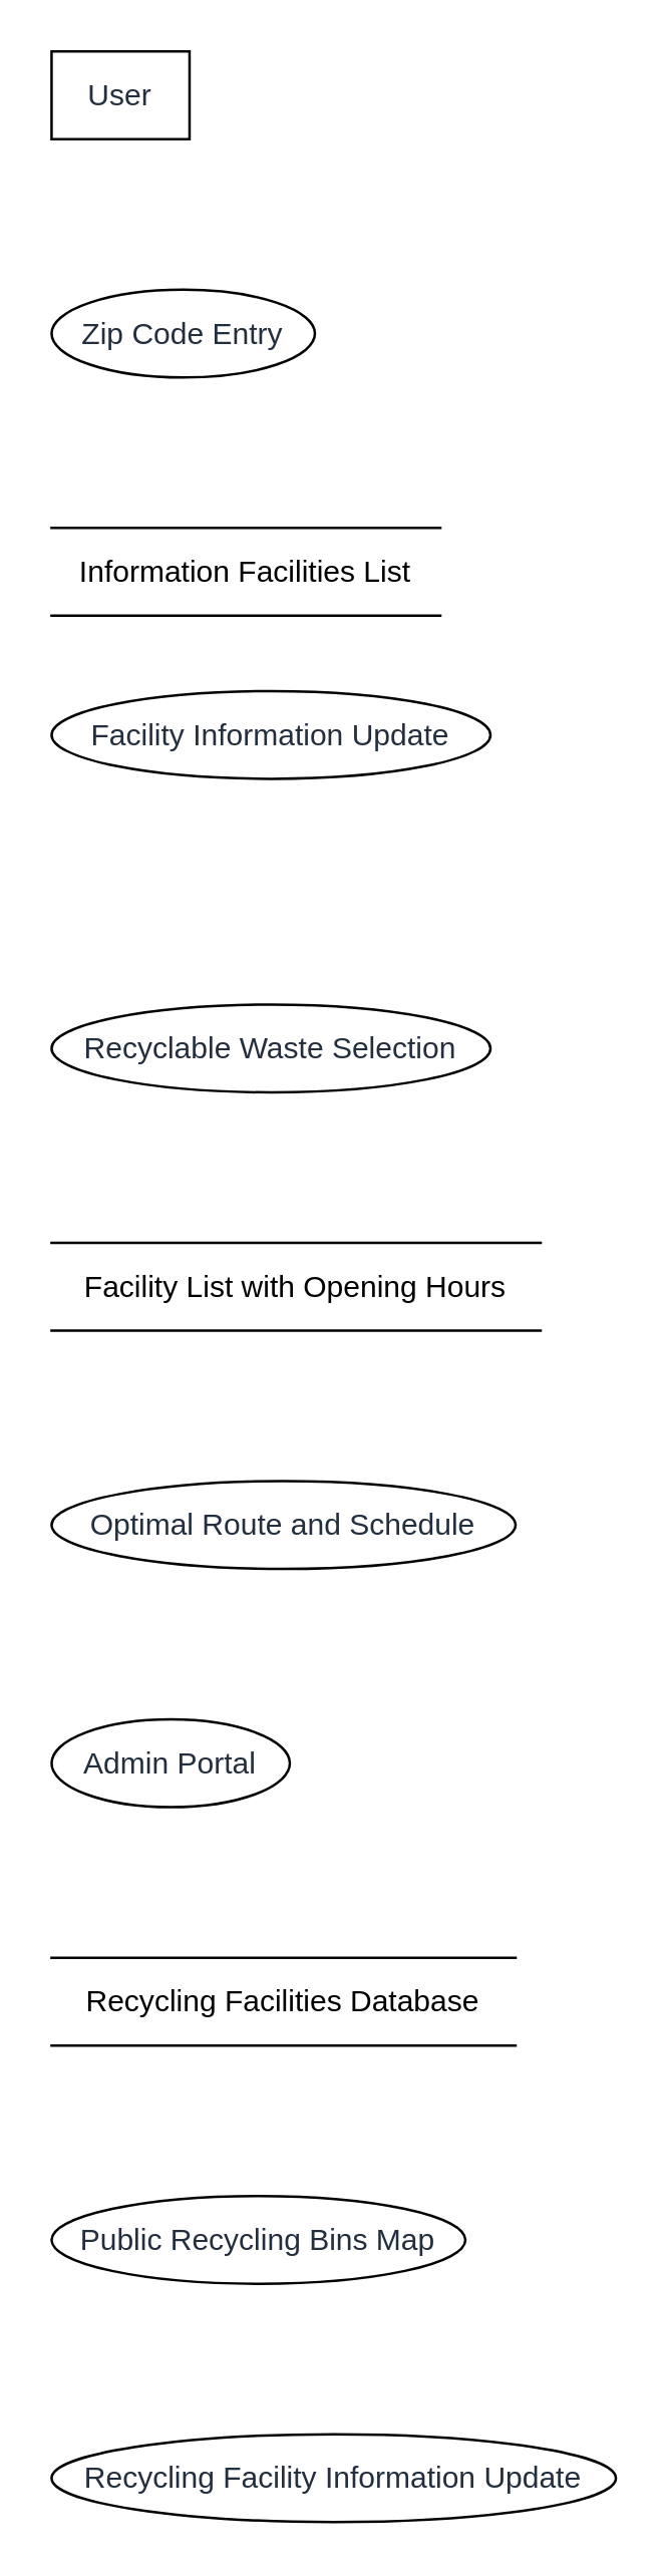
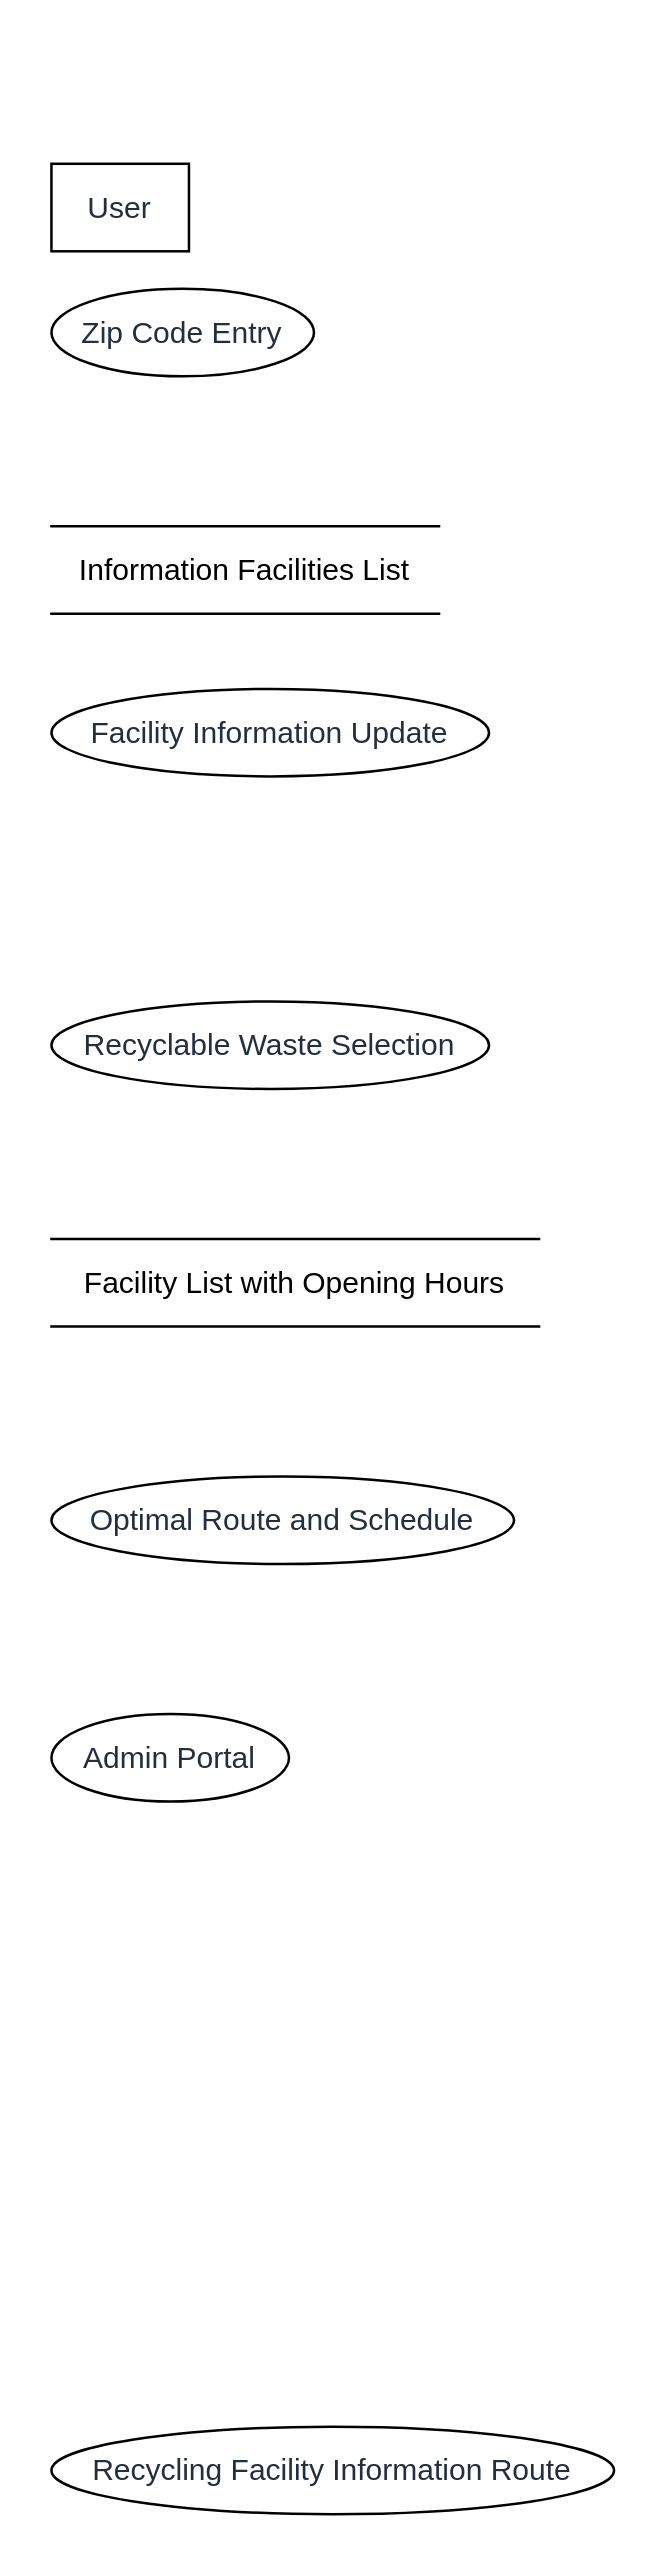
- <mxCell id="2" value="User" style="shape=rectangle;whiteSpace=wrap;html=1;fillColor=#ffffff;strokeColor=#000000;align=center;verticalAlign=middle;fontColor=#232F3E;" vertex="1" parent="1"><mxGeometry x="20" y="20" width="55" height="35" as="geometry" /></mxCell>
+ <mxCell id="2" value="User" style="shape=rectangle;whiteSpace=wrap;html=1;fillColor=#ffffff;strokeColor=#000000;align=center;verticalAlign=middle;fontColor=#232F3E;" vertex="1" parent="1"><mxGeometry x="20" y="65" width="55" height="35" as="geometry" /></mxCell>
- <mxCell id="10" value="Recycling Facilities Database" style="html=1;dashed=0;whiteSpace=wrap;shape=partialRectangle;right=0;left=0;" vertex="1" parent="1"><mxGeometry x="20" y="780" width="185" height="35" as="geometry" /></mxCell>
- <mxCell id="11" value="Public Recycling Bins Map" style="shape=ellipse;perimeter=ellipsePerimeter;whiteSpace=wrap;html=1;fillColor=#ffffff;strokeColor=#000000;align=center;verticalAlign=middle;fontColor=#232F3E;" vertex="1" parent="1"><mxGeometry x="20" y="875" width="165" height="35" as="geometry" /></mxCell>
- <mxCell id="12" value="Recycling Facility Information Update" style="shape=ellipse;perimeter=ellipsePerimeter;whiteSpace=wrap;html=1;fillColor=#ffffff;strokeColor=#000000;align=center;verticalAlign=middle;fontColor=#232F3E;" vertex="1" parent="1"><mxGeometry x="20" y="970" width="225" height="35" as="geometry" /></mxCell>
+ <mxCell id="12" value="Recycling Facility Information Route" style="shape=ellipse;perimeter=ellipsePerimeter;whiteSpace=wrap;html=1;fillColor=#ffffff;strokeColor=#000000;align=center;verticalAlign=middle;fontColor=#232F3E;" vertex="1" parent="1"><mxGeometry x="20" y="970" width="225" height="35" as="geometry" /></mxCell>
